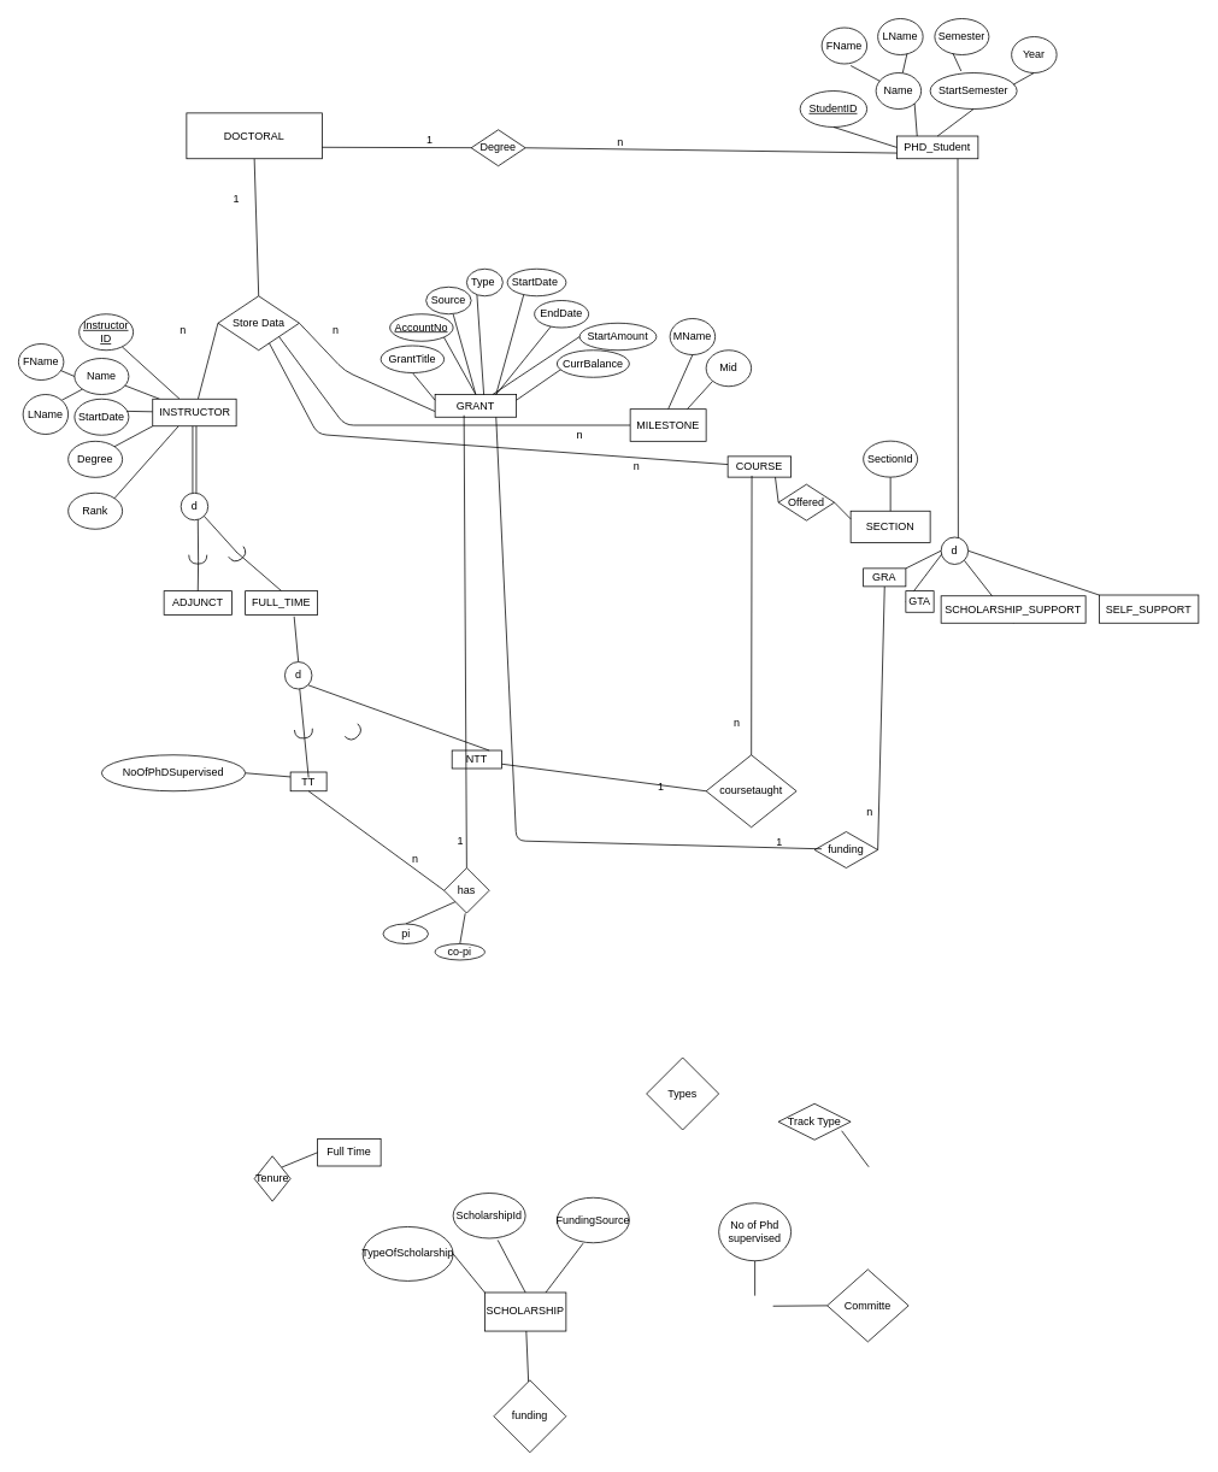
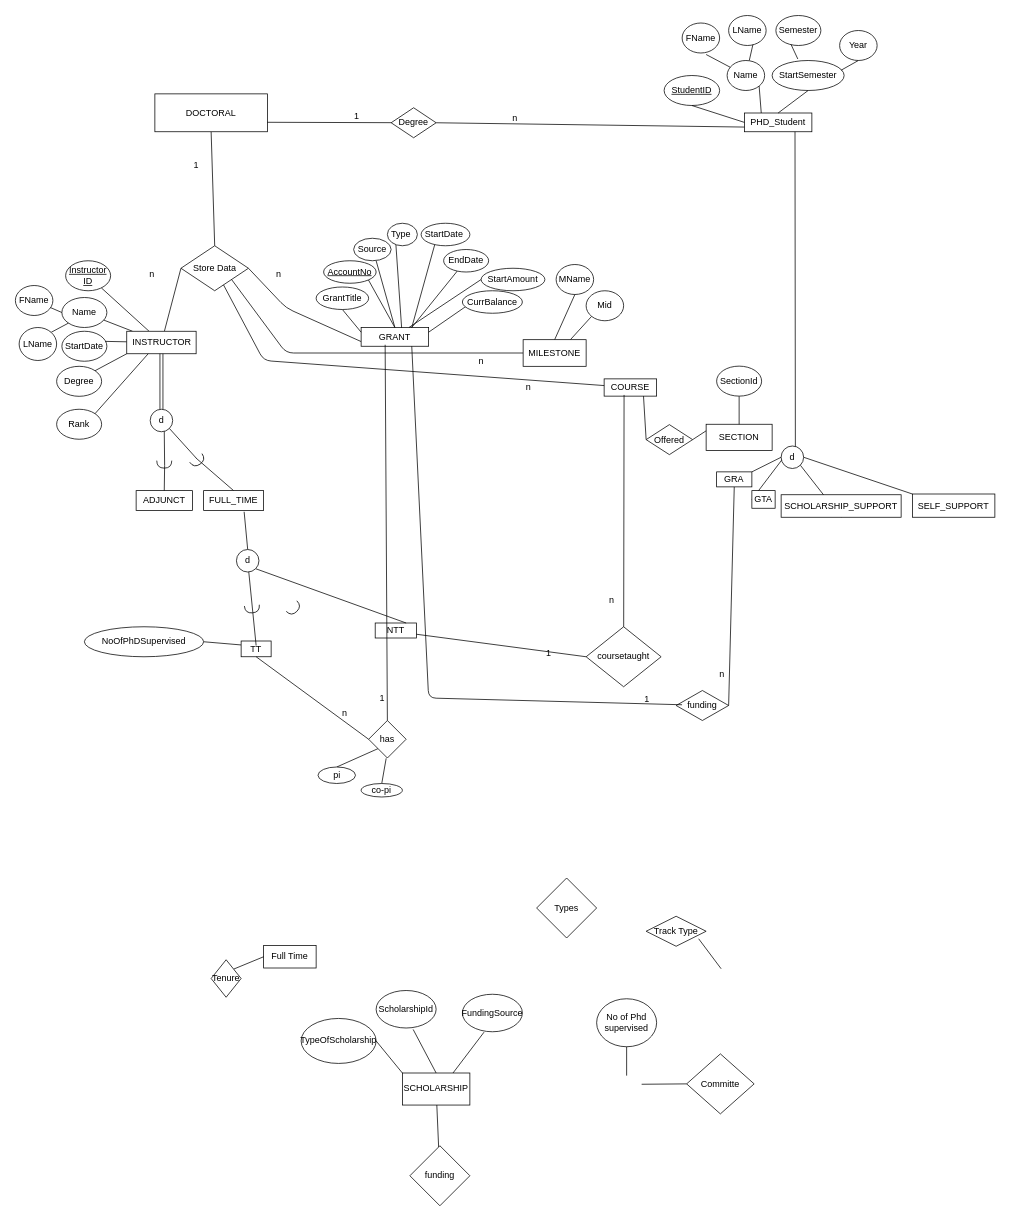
- <mxCell id="127" value="Offered" style="rhombus;whiteSpace=wrap;html=1;" parent="1" vertex="1"><mxGeometry x="861" y="535.5" width="62" height="40" as="geometry" /></mxCell>
+ <mxCell id="127" value="Offered" style="rhombus;whiteSpace=wrap;html=1;" parent="1" vertex="1"><mxGeometry x="861" y="565.5" width="62" height="40" as="geometry" /></mxCell>
